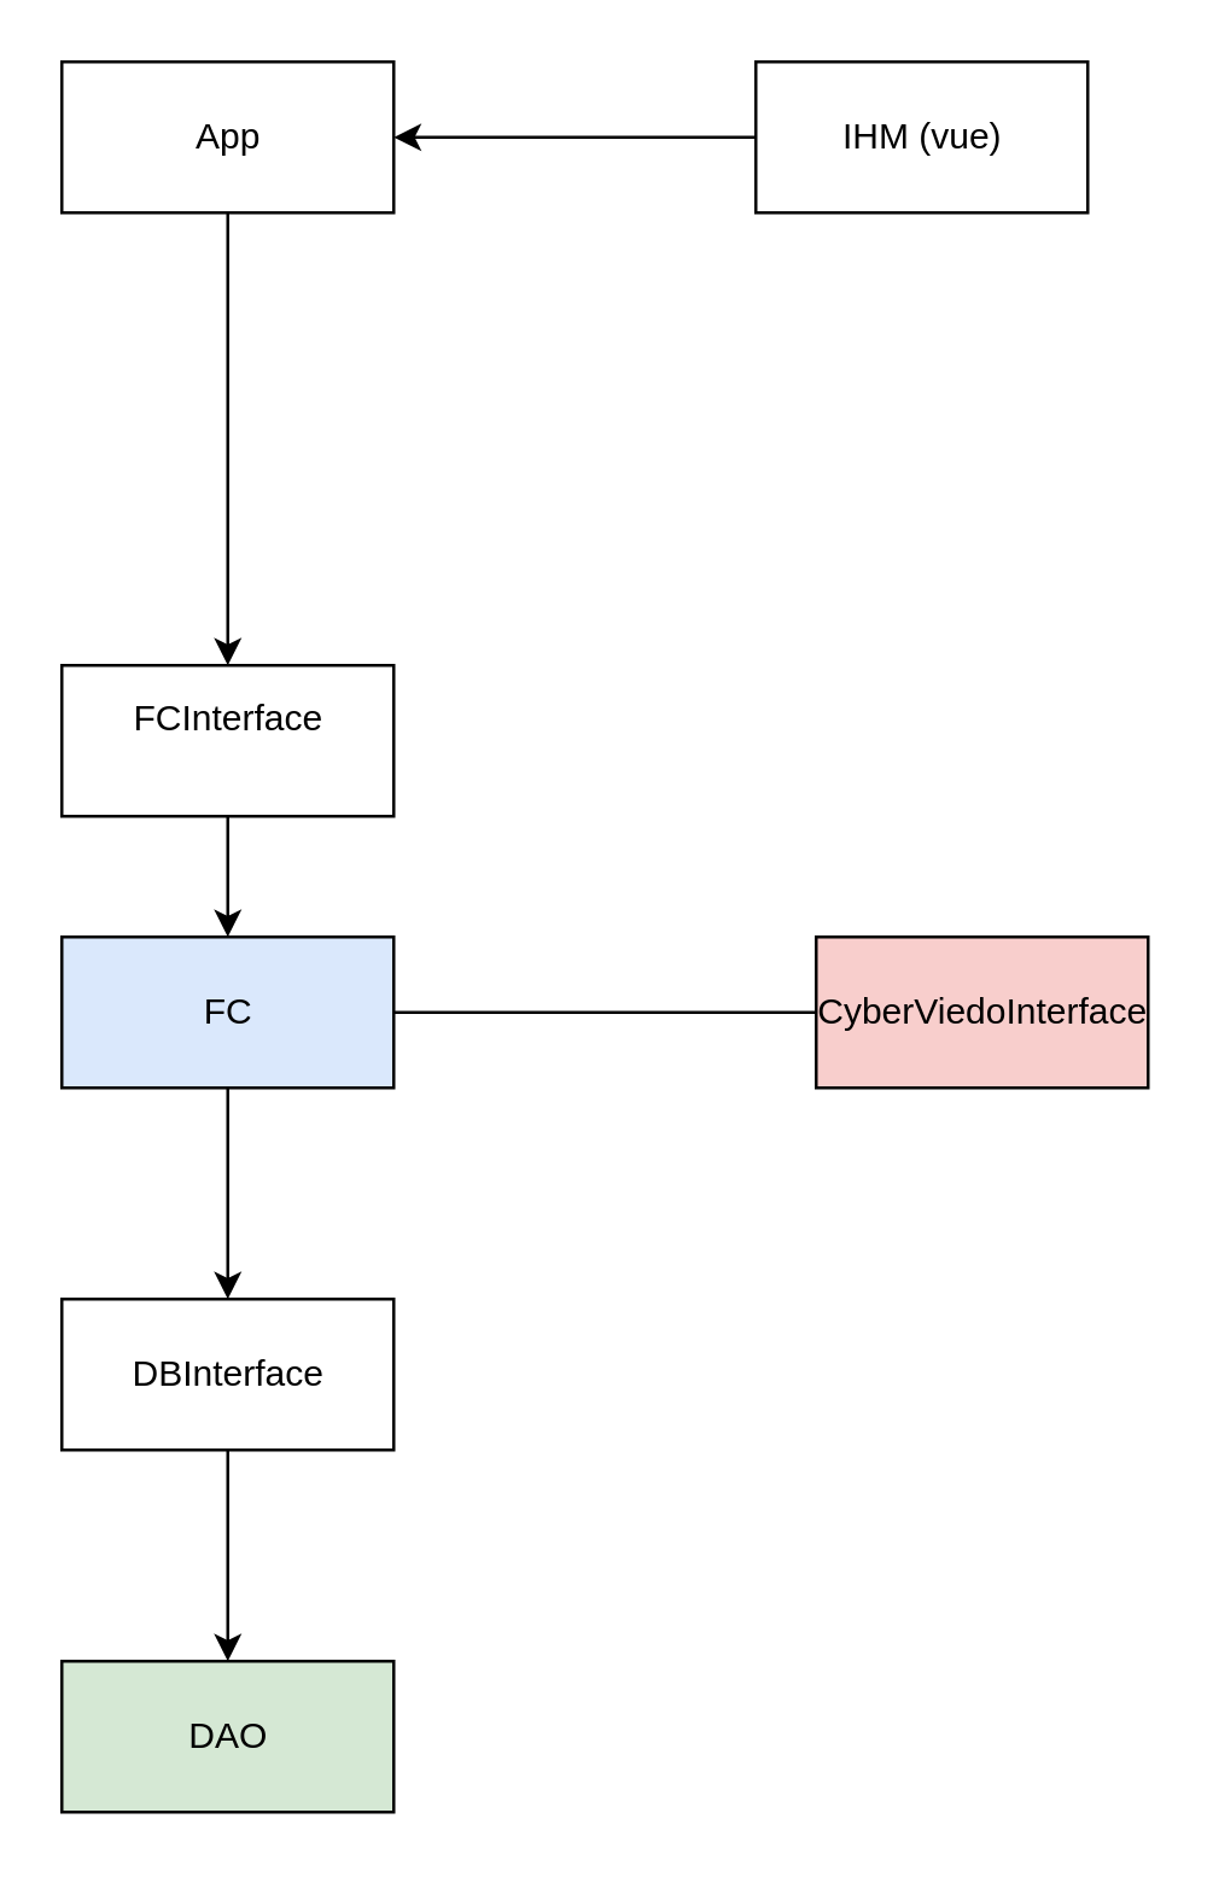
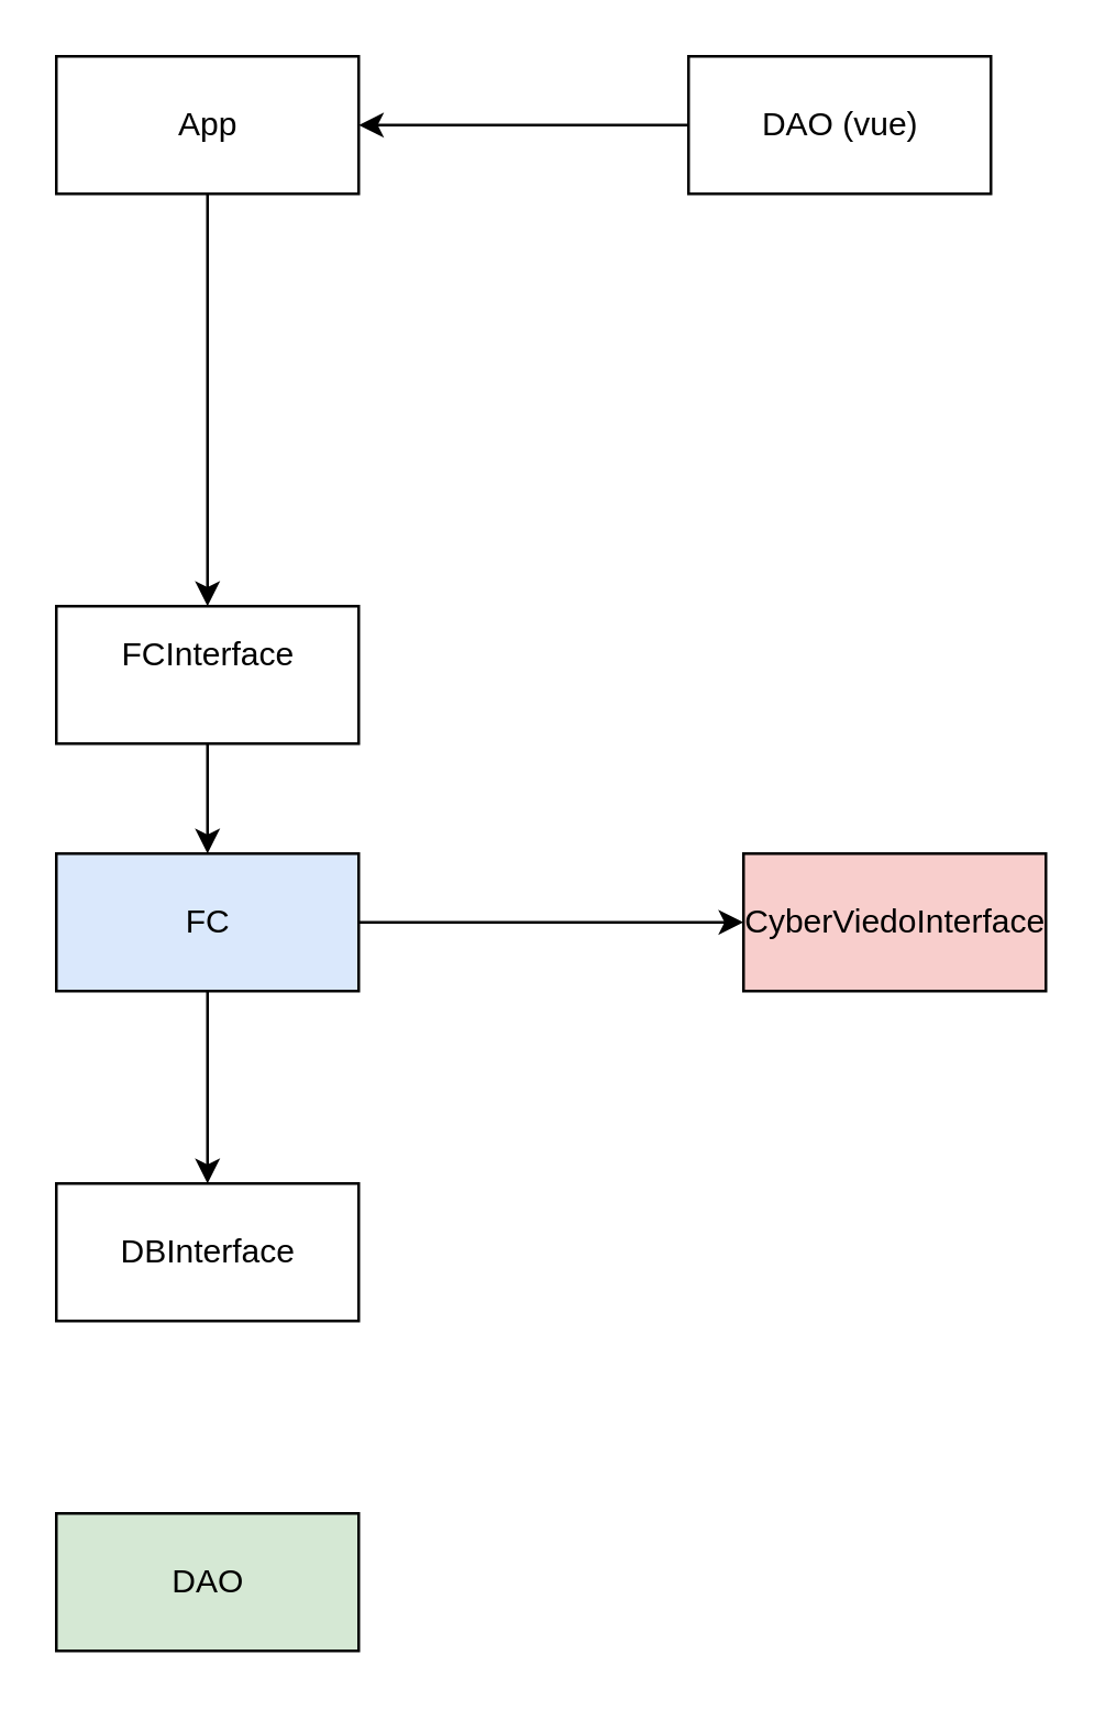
- <mxCell id="3" value="IHM (vue)" style="html=1;" vertex="1" parent="1"><mxGeometry x="250" y="20" width="110" height="50" as="geometry" /></mxCell>
+ <mxCell id="3" value="DAO (vue)" style="html=1;" vertex="1" parent="1"><mxGeometry x="250" y="20" width="110" height="50" as="geometry" /></mxCell>
- <mxCell id="9" value="" style="endArrow=none;html=1;rounded=0;entryX=0;entryY=0.5;entryDx=0;entryDy=0;exitX=1;exitY=0.5;exitDx=0;exitDy=0;" edge="1" parent="1" source="5" target="8"><mxGeometry width="50" height="50" relative="1" as="geometry"><mxPoint x="90" y="340" as="sourcePoint" /><mxPoint x="140" y="290" as="targetPoint" /></mxGeometry></mxCell>
+ <mxCell id="9" value="" style="endArrow=classic;html=1;rounded=0;entryX=0;entryY=0.5;entryDx=0;entryDy=0;exitX=1;exitY=0.5;exitDx=0;exitDy=0;" edge="1" parent="1" source="5" target="8"><mxGeometry width="50" height="50" relative="1" as="geometry"><mxPoint x="90" y="340" as="sourcePoint" /><mxPoint x="140" y="290" as="targetPoint" /></mxGeometry></mxCell>
- <mxCell id="11" value="" style="endArrow=classic;html=1;rounded=0;entryX=0.5;entryY=0;entryDx=0;entryDy=0;exitX=0.5;exitY=1;exitDx=0;exitDy=0;" edge="1" parent="1" source="6" target="7"><mxGeometry width="50" height="50" relative="1" as="geometry"><mxPoint x="90" y="340" as="sourcePoint" /><mxPoint x="140" y="290" as="targetPoint" /></mxGeometry></mxCell>
